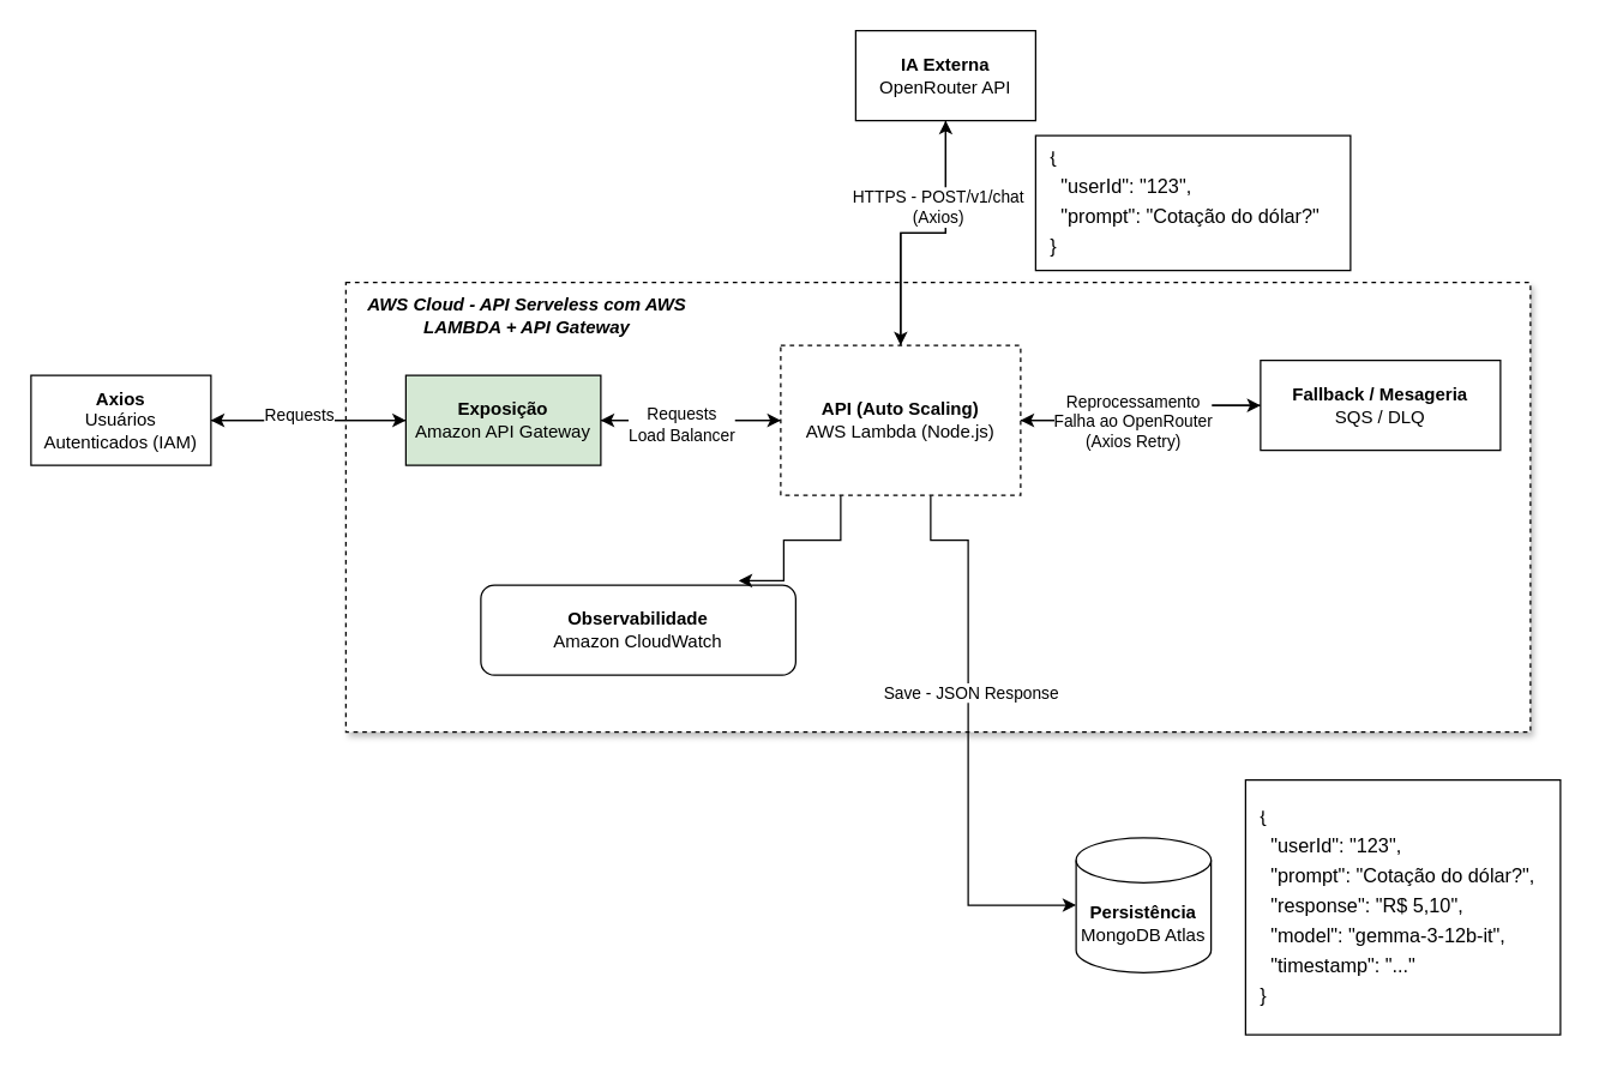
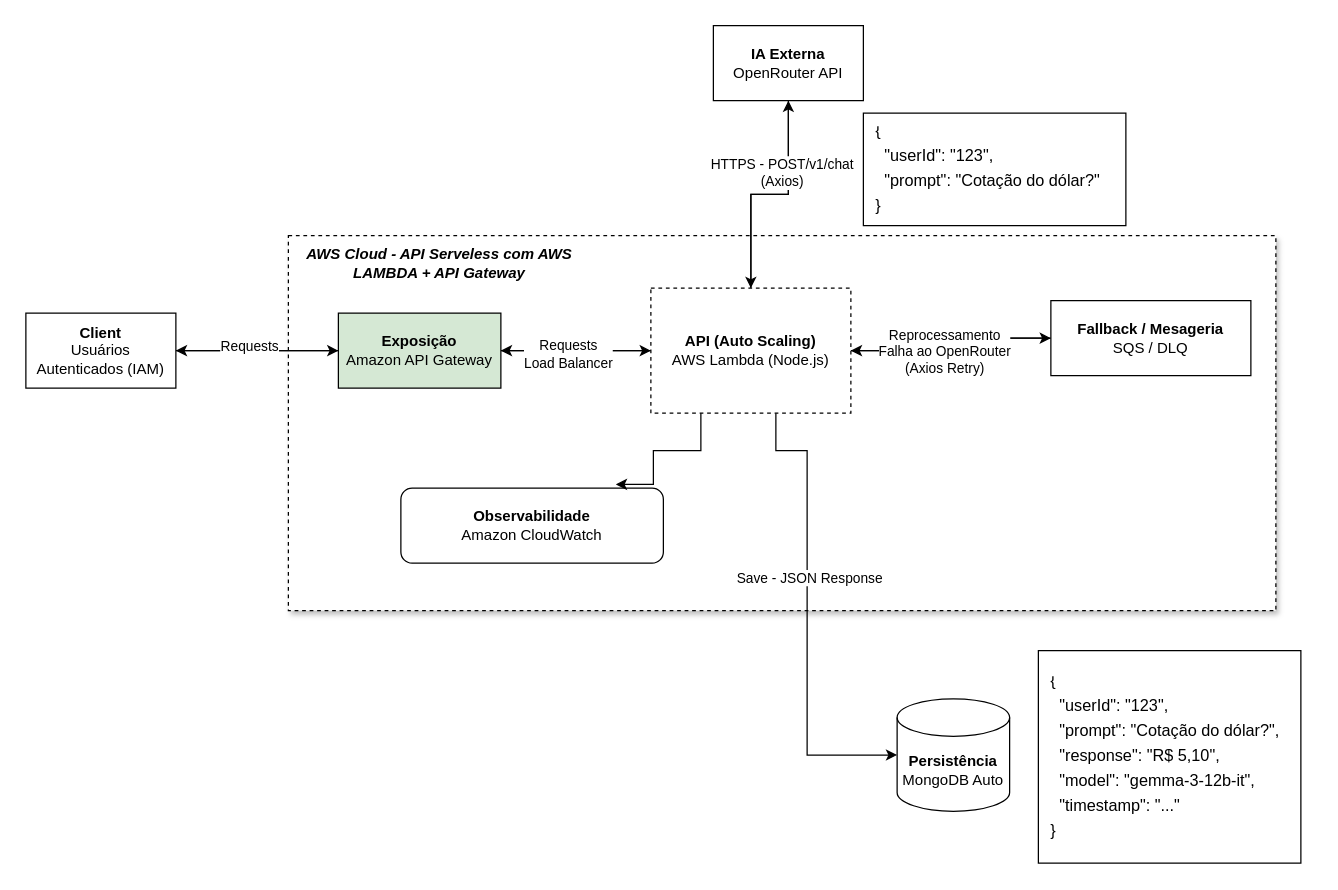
- <mxCell id="5" value="&lt;b&gt;Axios&lt;/b&gt;&lt;div&gt;Usuários Autenticados (IAM)&lt;/div&gt;" style="rounded=0;whiteSpace=wrap;html=1;" vertex="1" parent="1"><mxGeometry x="20" y="250" width="120" height="60" as="geometry" /></mxCell>
+ <mxCell id="5" value="&lt;b&gt;Client&lt;/b&gt;&lt;div&gt;Usuários Autenticados (IAM)&lt;/div&gt;" style="rounded=0;whiteSpace=wrap;html=1;" vertex="1" parent="1"><mxGeometry x="20" y="250" width="120" height="60" as="geometry" /></mxCell>
- <mxCell id="12" value="&lt;b&gt;Persistência&lt;/b&gt;&lt;div&gt;&lt;span style=&quot;background-color: transparent;&quot;&gt;MongoDB Atlas&lt;/span&gt;&lt;/div&gt;" style="shape=cylinder3;whiteSpace=wrap;html=1;boundedLbl=1;backgroundOutline=1;size=15;" vertex="1" parent="1"><mxGeometry x="717" y="558.5" width="90" height="90" as="geometry" /></mxCell>
+ <mxCell id="12" value="&lt;b&gt;Persistência&lt;/b&gt;&lt;div&gt;&lt;span style=&quot;background-color: transparent;&quot;&gt;MongoDB Auto&lt;/span&gt;&lt;/div&gt;" style="shape=cylinder3;whiteSpace=wrap;html=1;boundedLbl=1;backgroundOutline=1;size=15;" vertex="1" parent="1"><mxGeometry x="717" y="558.5" width="90" height="90" as="geometry" /></mxCell>
